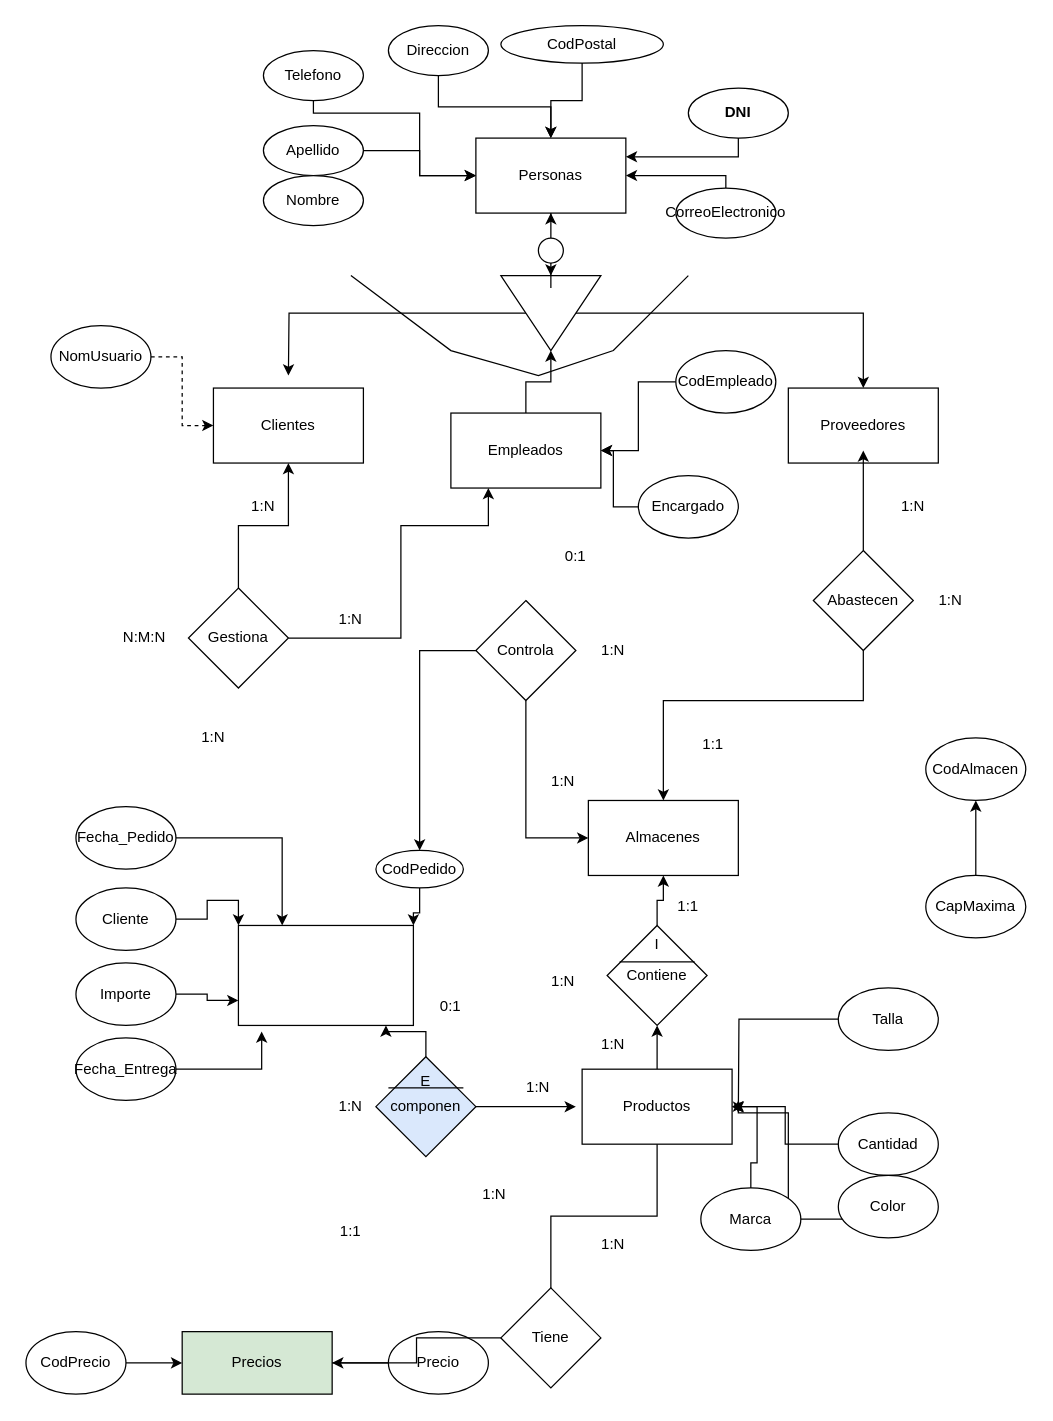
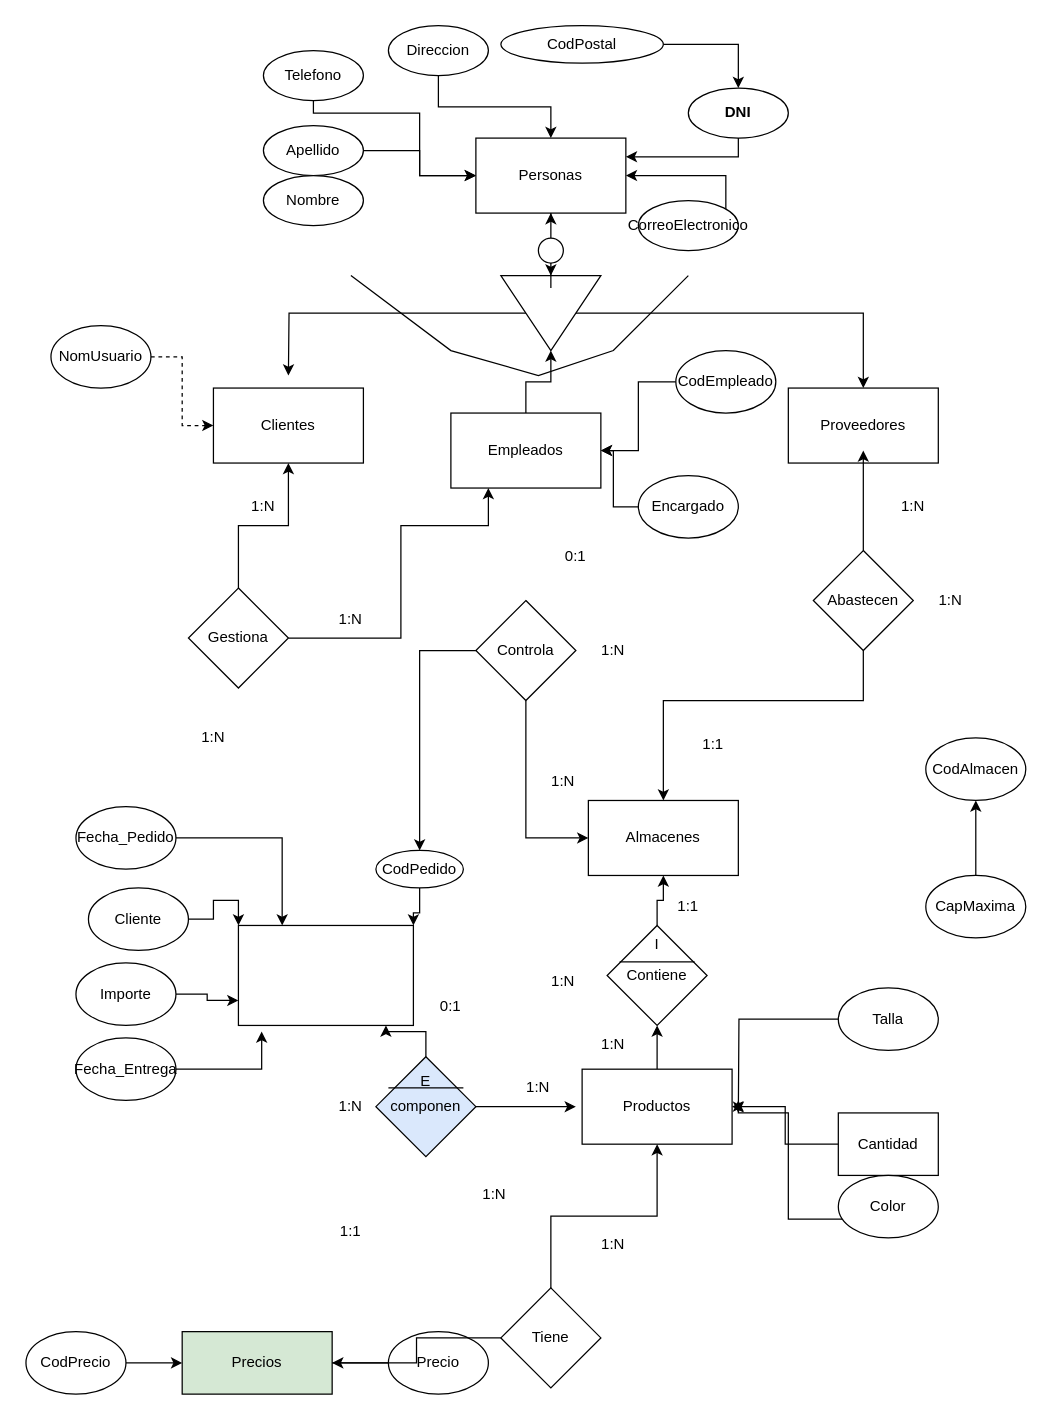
- <mxCell id="10" value="" style="edgeStyle=orthogonalEdgeStyle;rounded=0;orthogonalLoop=1;jettySize=auto;html=1;" parent="1" source="11" target="3" edge="1"><mxGeometry relative="1" as="geometry" /></mxCell>
+ <mxCell id="10" value="" style="edgeStyle=orthogonalEdgeStyle;rounded=0;orthogonalLoop=1;jettySize=auto;html=1;" parent="1" source="11" target="14" edge="1"><mxGeometry relative="1" as="geometry" /></mxCell>
- <mxCell id="16" value="CorreoElectronico" style="ellipse;whiteSpace=wrap;html=1;" parent="1" vertex="1"><mxGeometry x="540" y="150" width="80" height="40" as="geometry" /></mxCell>
+ <mxCell id="16" value="CorreoElectronico" style="ellipse;whiteSpace=wrap;html=1;" parent="1" vertex="1"><mxGeometry x="510" y="160" width="80" height="40" as="geometry" /></mxCell>
- <mxCell id="92" value="N:M:N" style="text;html=1;strokeColor=none;fillColor=none;align=center;verticalAlign=middle;whiteSpace=wrap;rounded=0;" parent="1" vertex="1"><mxGeometry x="85" y="495" width="60" height="30" as="geometry" /></mxCell>
- <mxCell id="59" value="Cliente" style="ellipse;whiteSpace=wrap;html=1;" parent="1" vertex="1"><mxGeometry x="60" y="710" width="80" height="50" as="geometry" /></mxCell>
+ <mxCell id="59" value="Cliente" style="ellipse;whiteSpace=wrap;html=1;" parent="1" vertex="1"><mxGeometry x="70" y="710" width="80" height="50" as="geometry" /></mxCell>
- <mxCell id="30" value="Cantidad" style="ellipse;whiteSpace=wrap;html=1;" parent="1" vertex="1"><mxGeometry x="670" y="890" width="80" height="50" as="geometry" /></mxCell>
+ <mxCell id="30" value="Cantidad" style="whiteSpace=wrap;html=1;rounded=0;" parent="1" vertex="1"><mxGeometry x="670" y="890" width="80" height="50" as="geometry" /></mxCell>
- <mxCell id="48" style="edgeStyle=orthogonalEdgeStyle;rounded=0;orthogonalLoop=1;jettySize=auto;html=1;entryX=0.5;entryY=1;entryDx=0;entryDy=0;endArrow=none;" parent="1" source="50" target="22" edge="1"><mxGeometry relative="1" as="geometry" /></mxCell>
+ <mxCell id="48" style="edgeStyle=orthogonalEdgeStyle;rounded=0;orthogonalLoop=1;jettySize=auto;html=1;entryX=0.5;entryY=1;entryDx=0;entryDy=0;" parent="1" source="50" target="22" edge="1"><mxGeometry relative="1" as="geometry" /></mxCell>
- <mxCell id="46" style="edgeStyle=orthogonalEdgeStyle;rounded=0;orthogonalLoop=1;jettySize=auto;html=1;entryX=1;entryY=0.5;entryDx=0;entryDy=0;" parent="1" source="47" target="22" edge="1"><mxGeometry relative="1" as="geometry" /></mxCell>
- <mxCell id="47" value="Marca" style="ellipse;whiteSpace=wrap;html=1;" parent="1" vertex="1"><mxGeometry x="560" y="950" width="80" height="50" as="geometry" /></mxCell>
